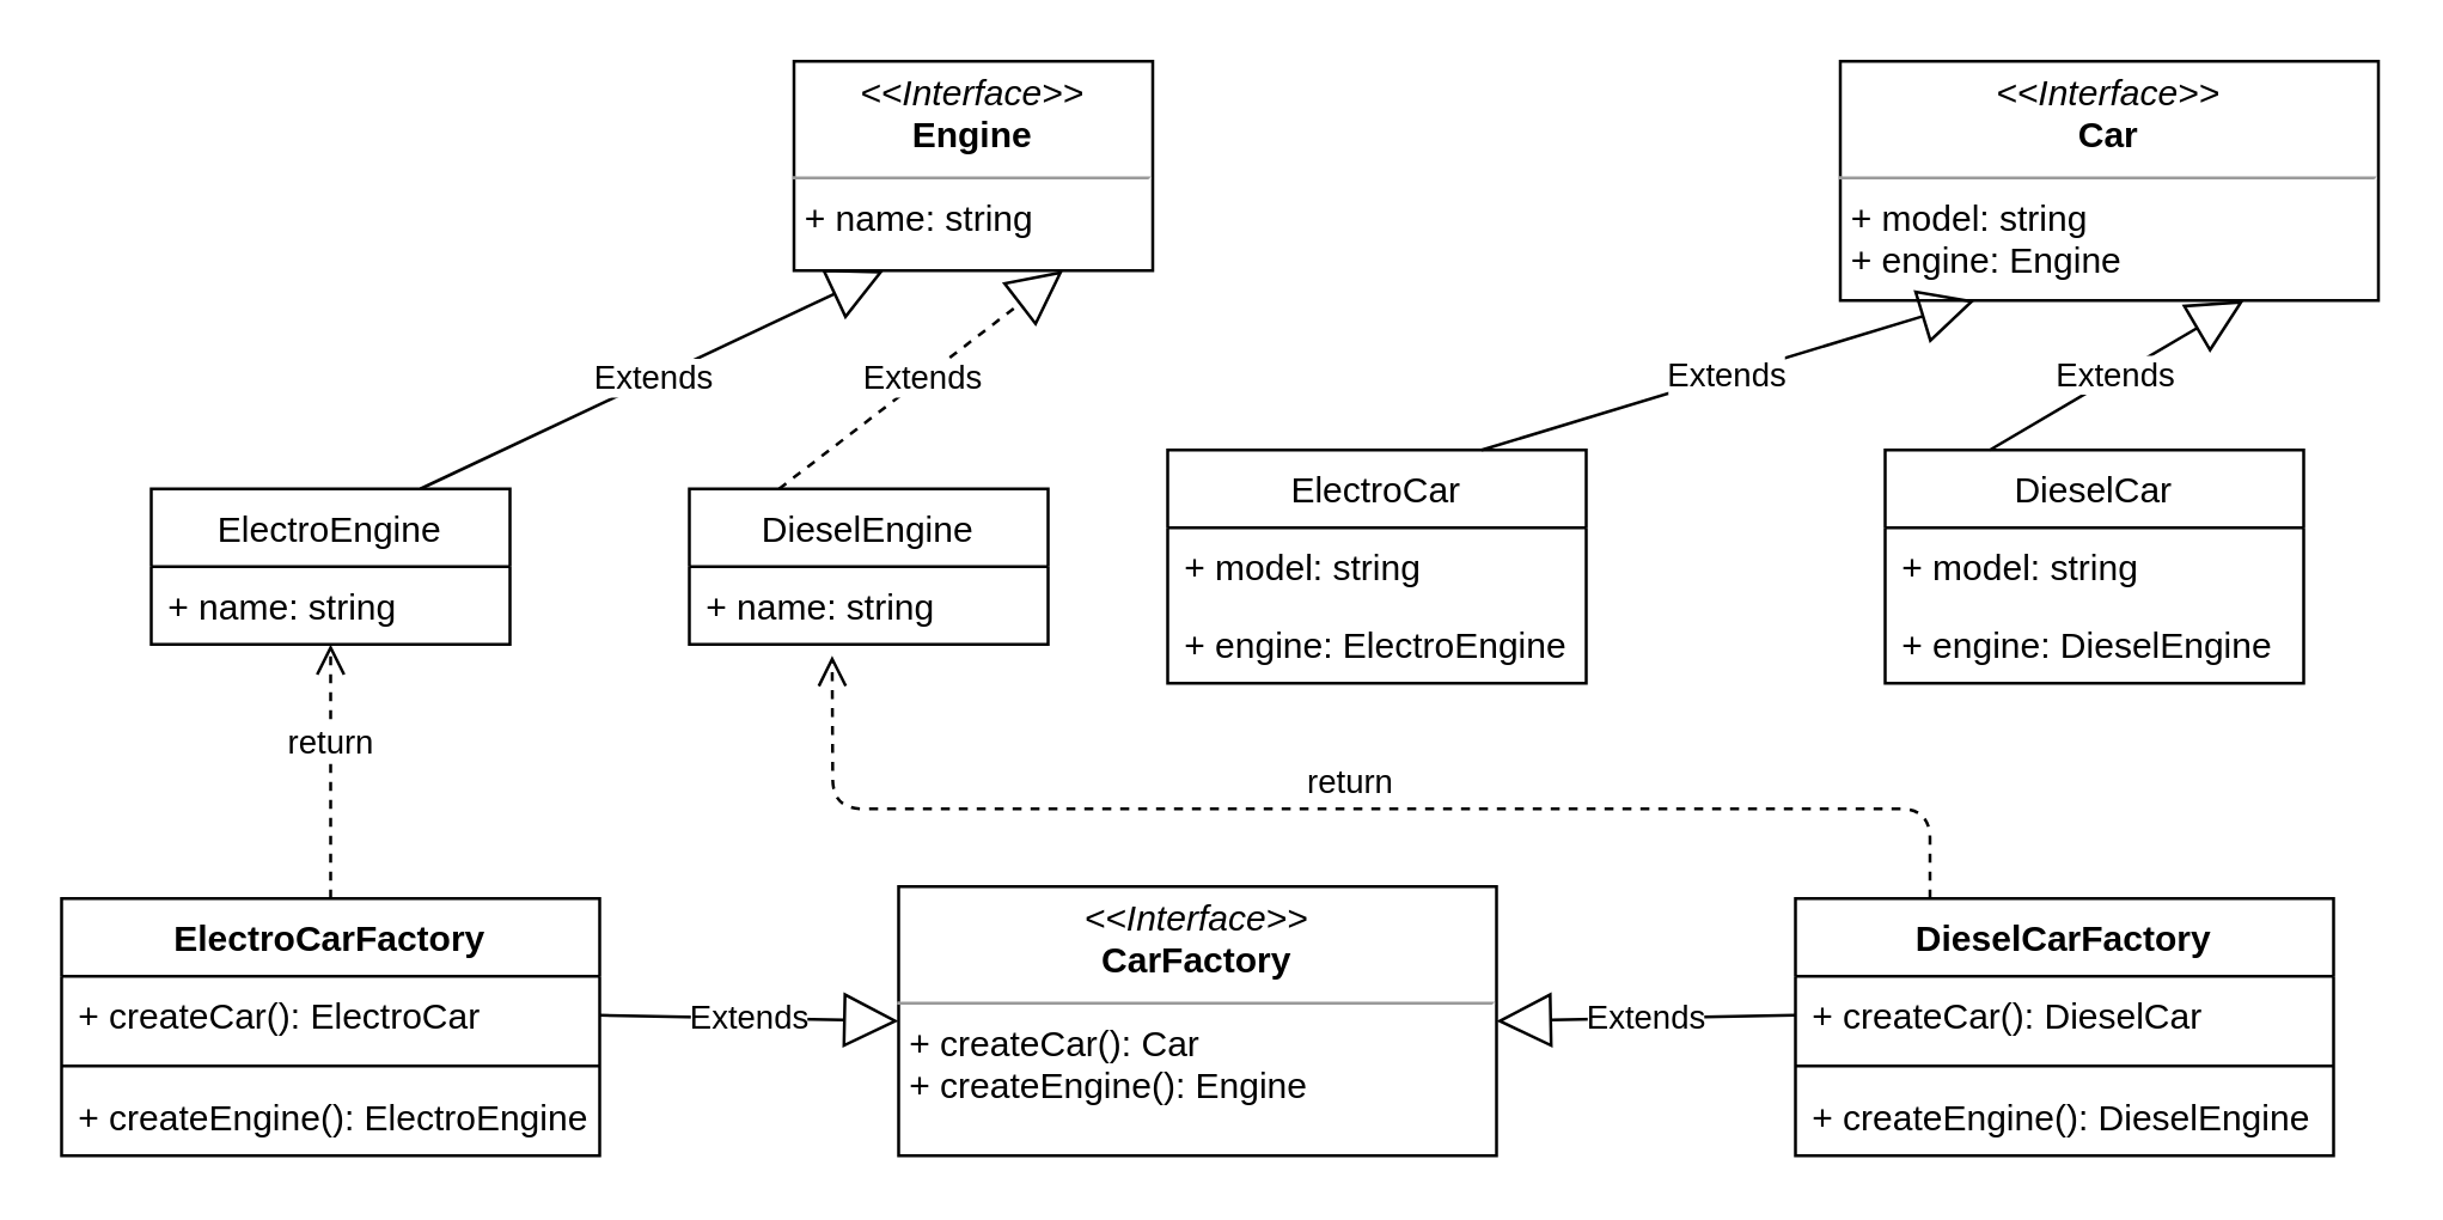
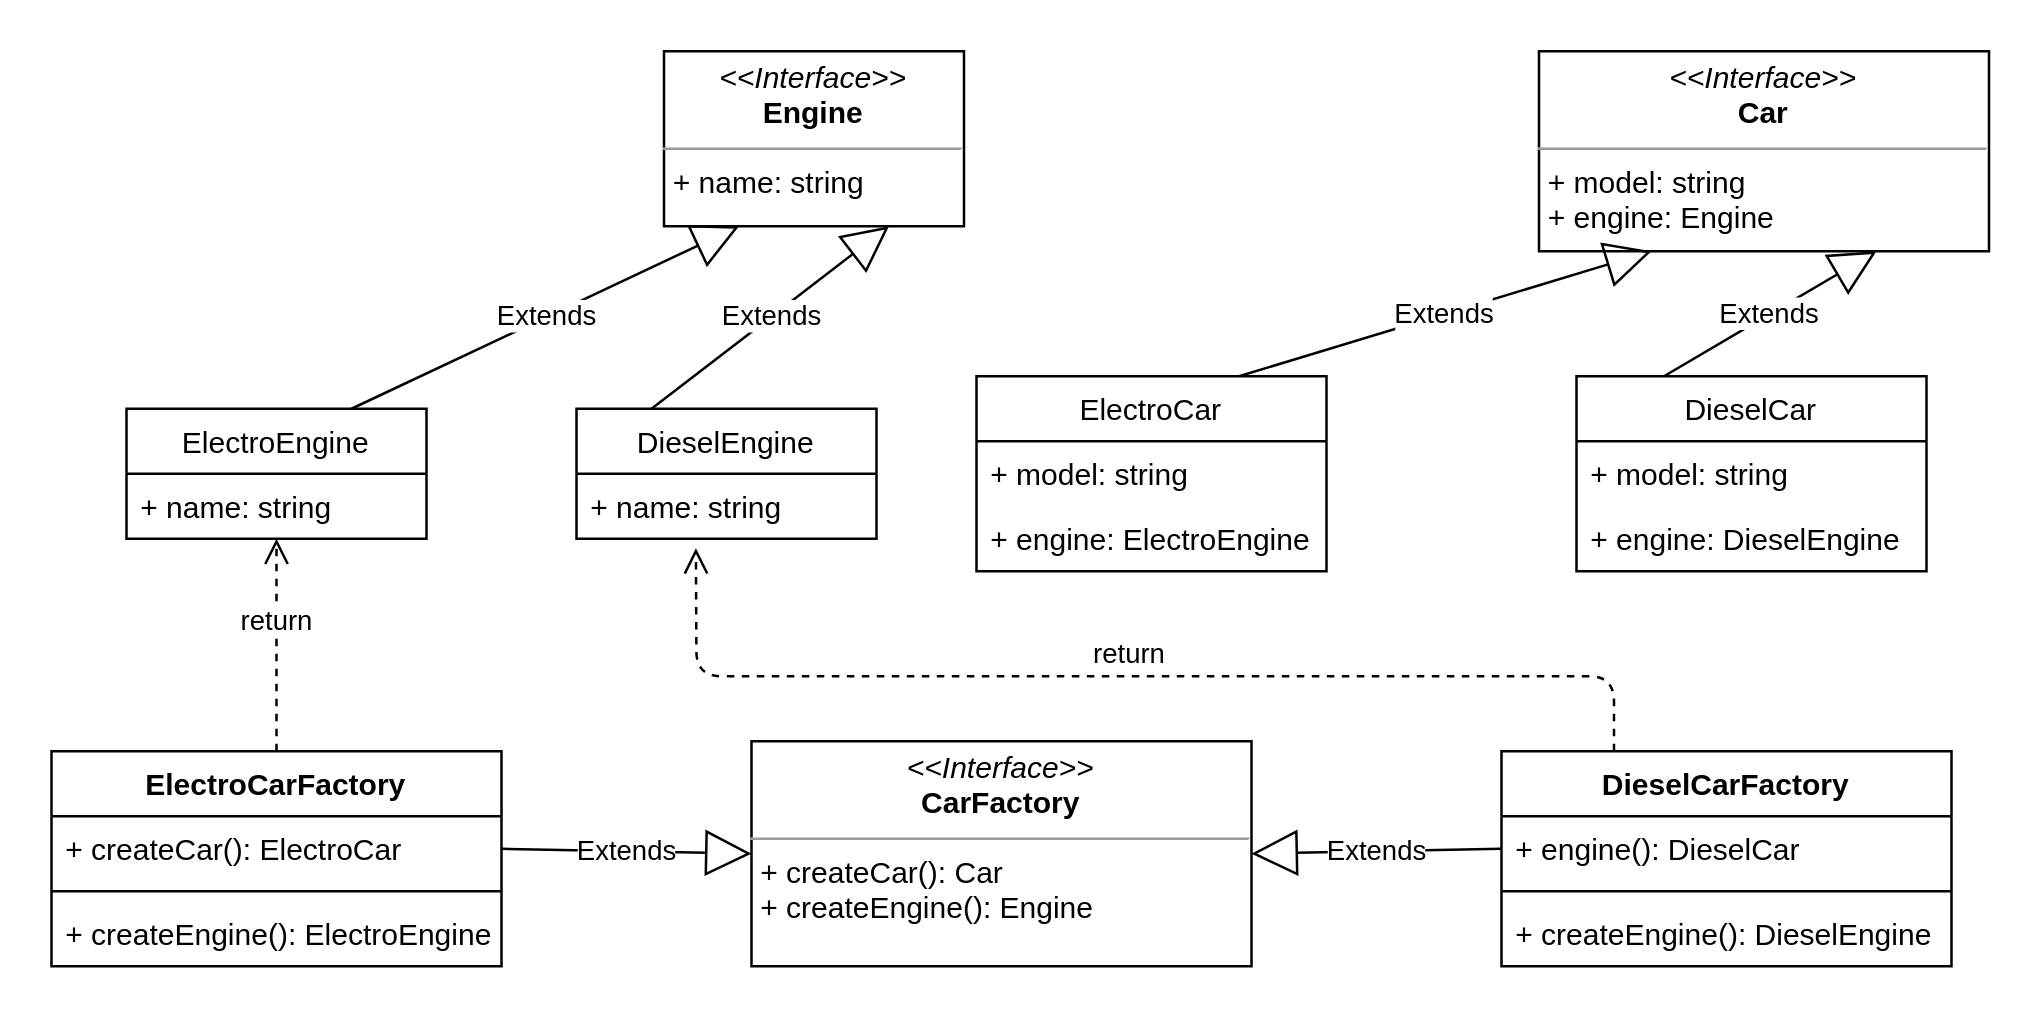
- <mxCell id="9" value="Extends" style="endArrow=block;endSize=16;endFill=0;html=1;entryX=0.75;entryY=1;entryDx=0;entryDy=0;exitX=0.25;exitY=0;exitDx=0;exitDy=0;dashed=1;" parent="1" source="5" target="4" edge="1"><mxGeometry width="160" relative="1" as="geometry"><mxPoint x="270" y="170" as="sourcePoint" /><mxPoint x="430" y="170" as="targetPoint" /></mxGeometry></mxCell>
+ <mxCell id="9" value="Extends" style="endArrow=block;endSize=16;endFill=0;html=1;entryX=0.75;entryY=1;entryDx=0;entryDy=0;exitX=0.25;exitY=0;exitDx=0;exitDy=0;" parent="1" source="5" target="4" edge="1"><mxGeometry width="160" relative="1" as="geometry"><mxPoint x="270" y="170" as="sourcePoint" /><mxPoint x="430" y="170" as="targetPoint" /></mxGeometry></mxCell>
- <mxCell id="22" value="+ createCar(): DieselCar" style="text;strokeColor=none;fillColor=none;align=left;verticalAlign=top;spacingLeft=4;spacingRight=4;overflow=hidden;rotatable=0;points=[[0,0.5],[1,0.5]];portConstraint=eastwest;" parent="21" vertex="1"><mxGeometry y="26" width="180" height="26" as="geometry" /></mxCell>
+ <mxCell id="22" value="+ engine(): DieselCar" style="text;strokeColor=none;fillColor=none;align=left;verticalAlign=top;spacingLeft=4;spacingRight=4;overflow=hidden;rotatable=0;points=[[0,0.5],[1,0.5]];portConstraint=eastwest;" parent="21" vertex="1"><mxGeometry y="26" width="180" height="26" as="geometry" /></mxCell>
